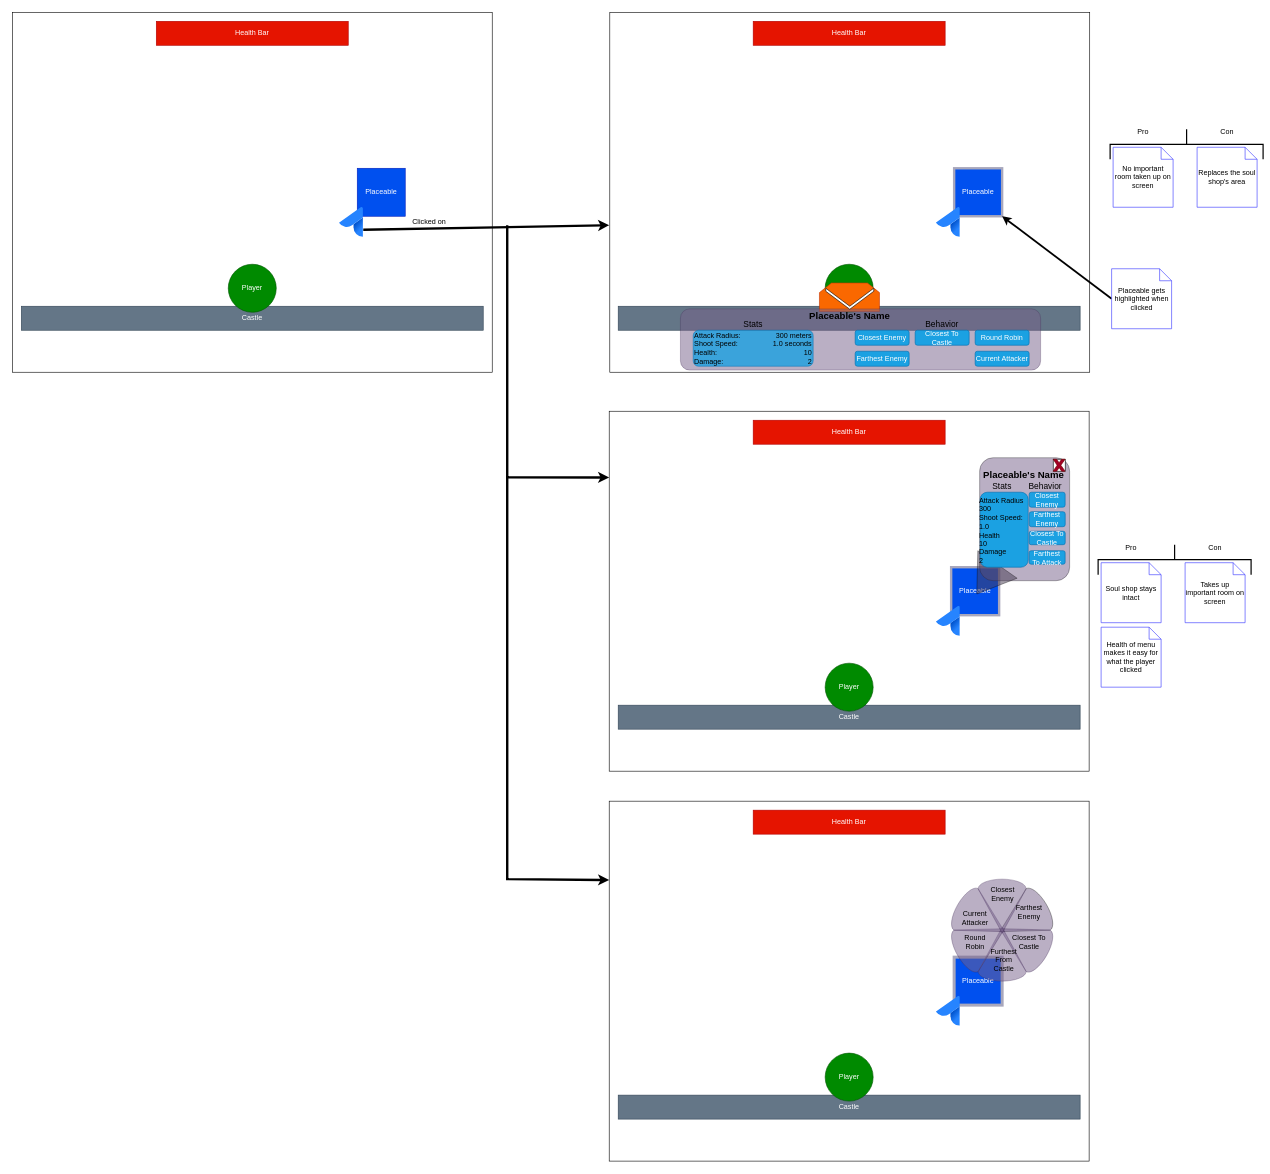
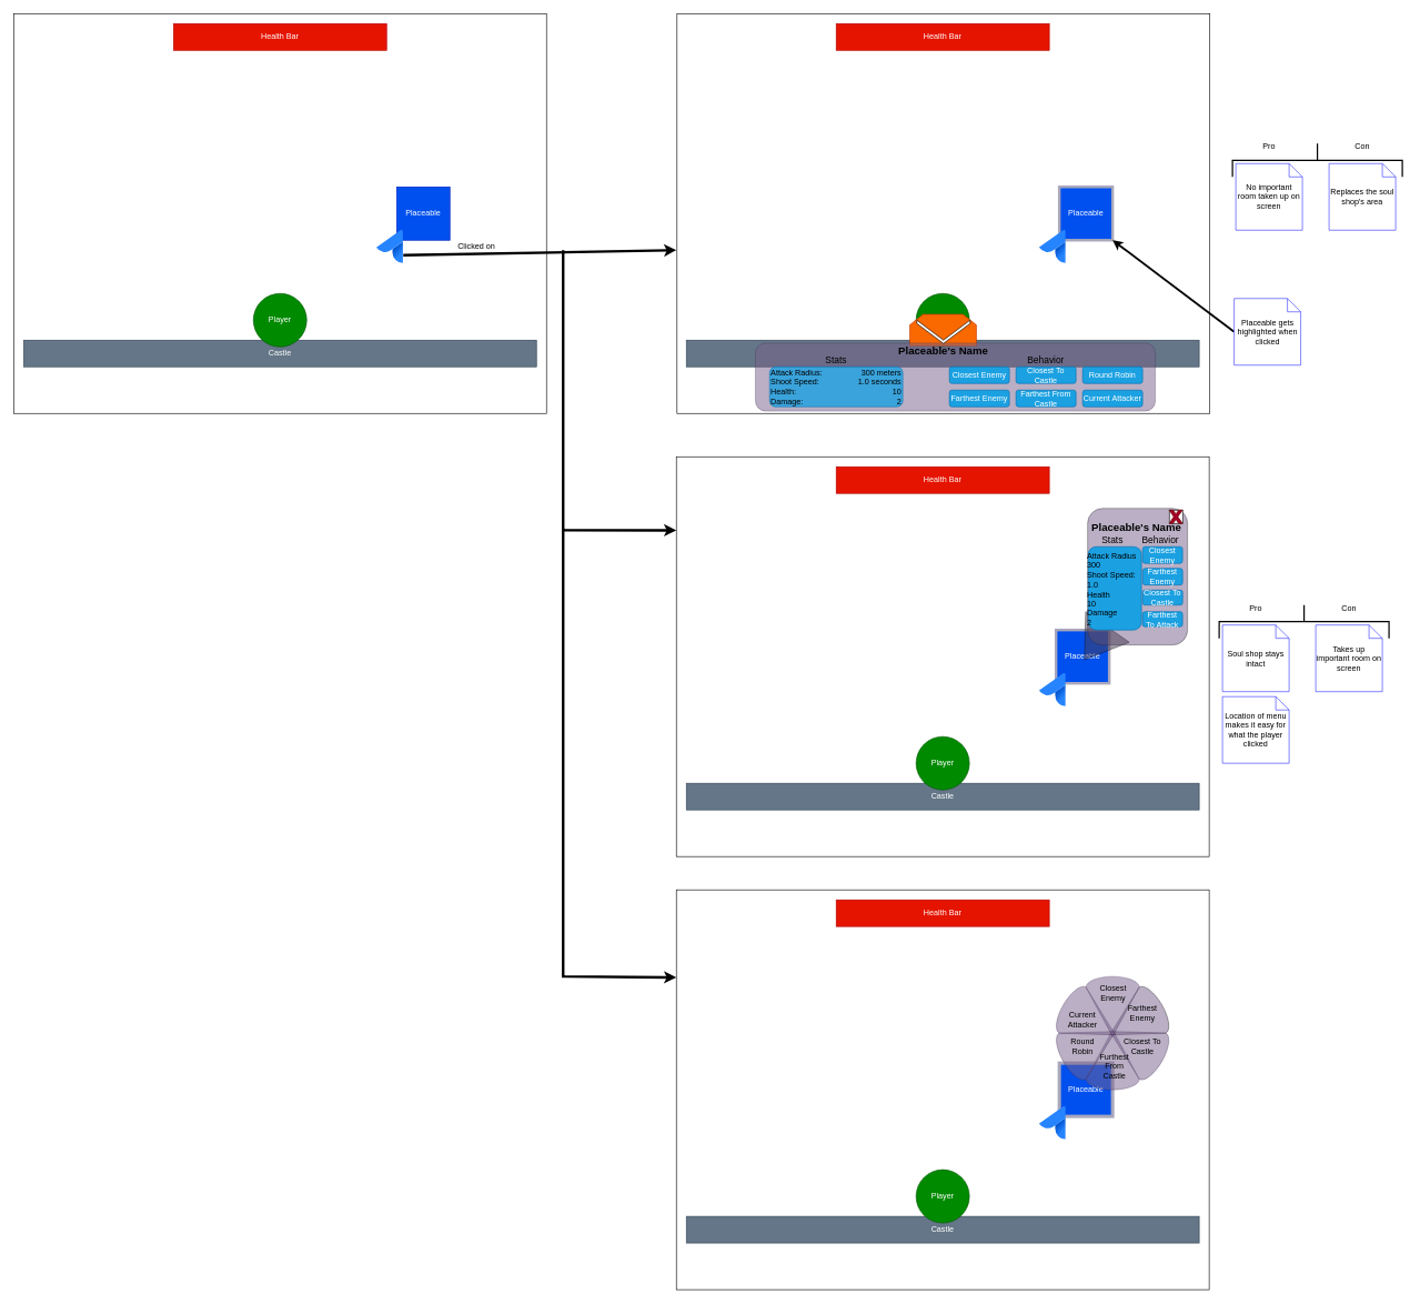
+ <mxCell id="33" value="Farthest From Castle" style="rounded=1;whiteSpace=wrap;html=1;fillColor=#1ba1e2;fontColor=#ffffff;strokeColor=#006EAF;" parent="1" vertex="1"><mxGeometry x="1525" y="585" width="90" height="25" as="geometry" /></mxCell>
- <mxCell id="59" value="Health of menu makes it easy for what the player clicked" style="shape=note;size=20;whiteSpace=wrap;html=1;strokeColor=#3333FF;" parent="1" vertex="1"><mxGeometry x="1835" y="1045" width="100" height="100" as="geometry" /></mxCell>
+ <mxCell id="59" value="Location of menu makes it easy for what the player clicked" style="shape=note;size=20;whiteSpace=wrap;html=1;strokeColor=#3333FF;" parent="1" vertex="1"><mxGeometry x="1835" y="1045" width="100" height="100" as="geometry" /></mxCell>
